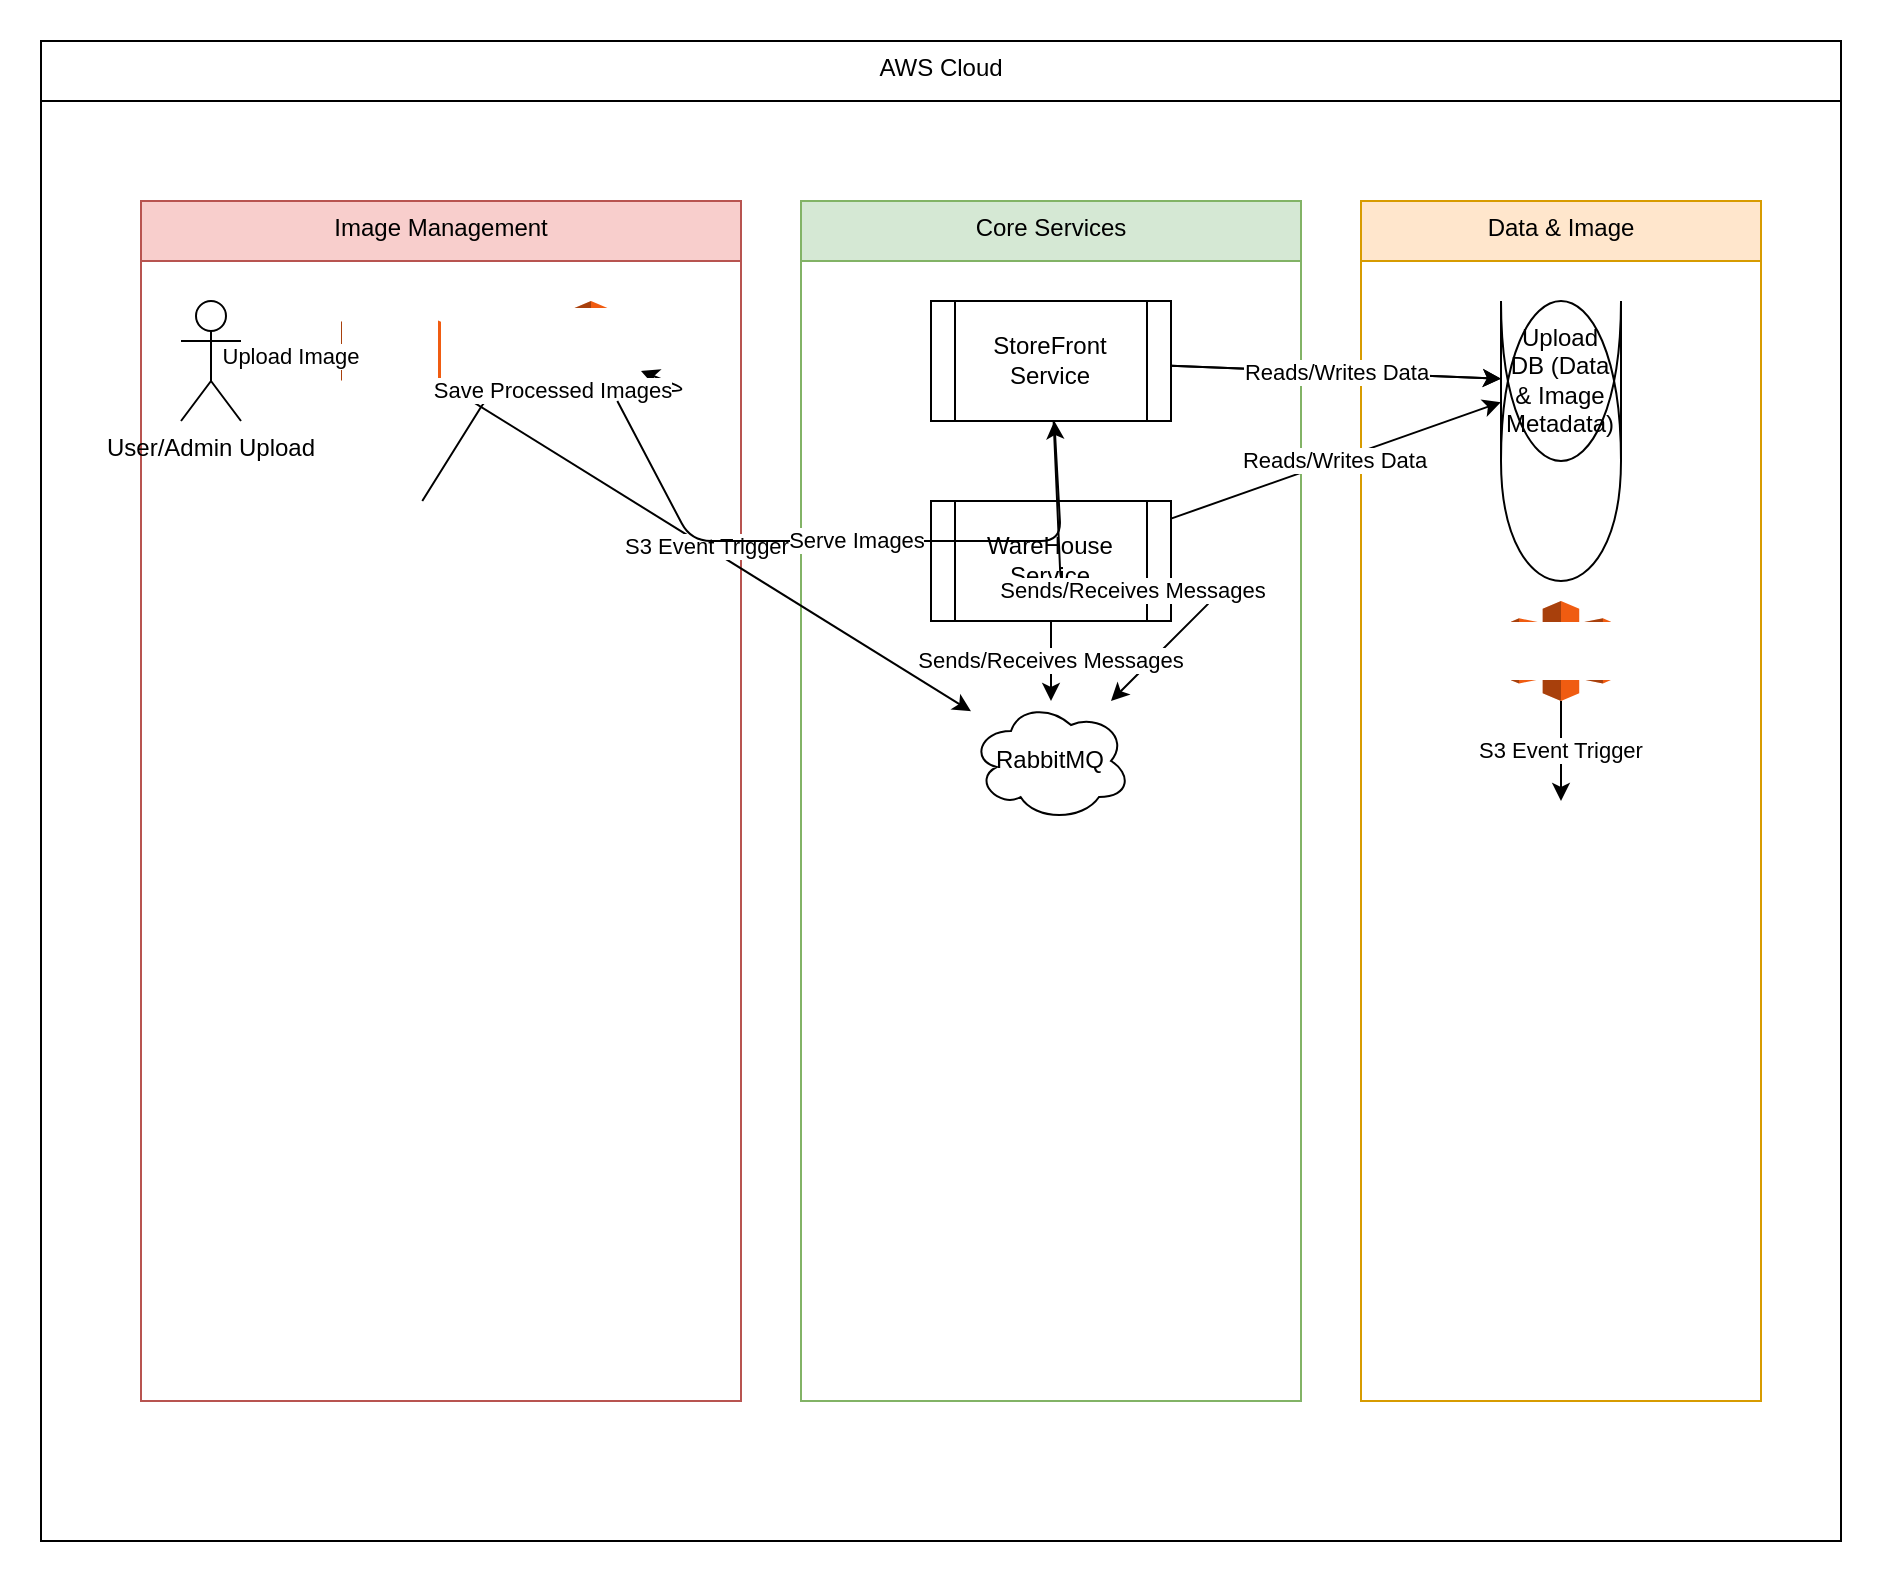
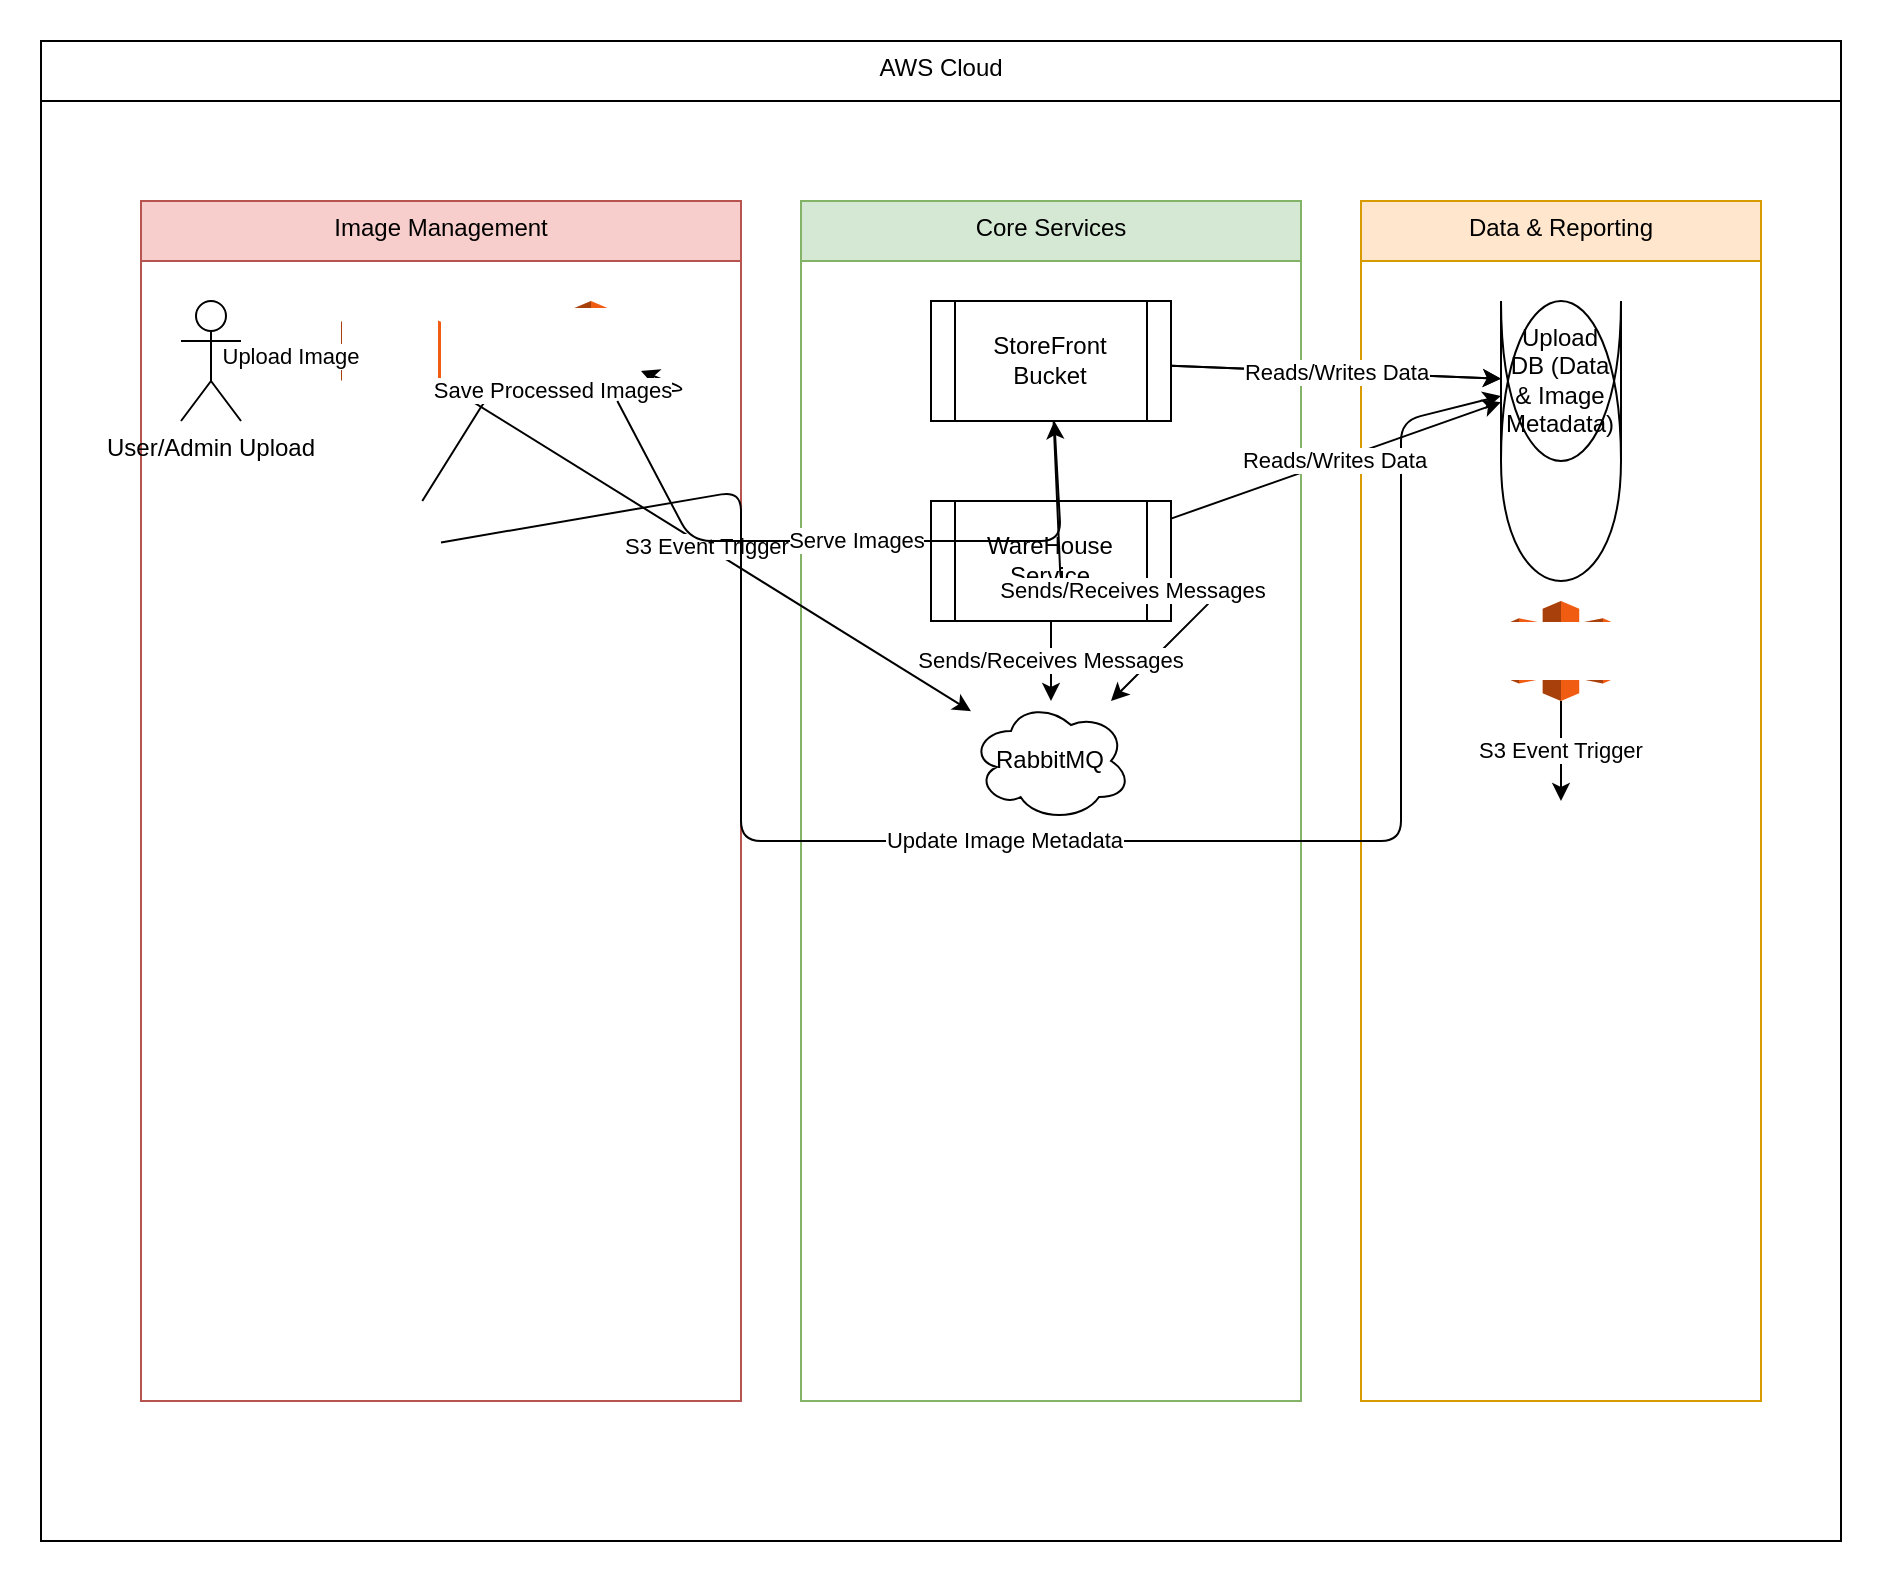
- <mxCell id="12" value="Data &amp; Image" style="swimlane;fontStyle=0;align=center;verticalAlign=top;childLayout=stackLayout;horizontal=1;startSize=30;horizontalStack=0;resizeParent=1;resizeParentMax=0;resizeLast=0;collapsible=1;marginBottom=0;html=1;fillColor=#ffe6cc;strokeColor=#d79b00;" vertex="1" parent="2"><mxGeometry x="660" y="80" width="200" height="600" as="geometry" /></mxCell>
+ <mxCell id="12" value="Data &amp; Reporting" style="swimlane;fontStyle=0;align=center;verticalAlign=top;childLayout=stackLayout;horizontal=1;startSize=30;horizontalStack=0;resizeParent=1;resizeParentMax=0;resizeLast=0;collapsible=1;marginBottom=0;html=1;fillColor=#ffe6cc;strokeColor=#d79b00;" vertex="1" parent="2"><mxGeometry x="660" y="80" width="200" height="600" as="geometry" /></mxCell>
- <mxCell id="9" value="StoreFront Service" style="shape=process;whiteSpace=wrap;html=1;backgroundOutline=1;" vertex="1" parent="8"><mxGeometry x="65" y="50" width="120" height="60" as="geometry" /></mxCell>
+ <mxCell id="9" value="StoreFront Bucket" style="shape=process;whiteSpace=wrap;html=1;backgroundOutline=1;" vertex="1" parent="8"><mxGeometry x="65" y="50" width="120" height="60" as="geometry" /></mxCell>
+ <mxCell id="19" value="Update Image Metadata" style="endArrow=classic;html=1;" edge="1" parent="2" source="6" target="13"><mxGeometry width="50" height="50" relative="1" as="geometry"><mxPoint x="250" y="225" as="sourcePoint" /><mxPoint x="650" y="190" as="targetPoint" /><Array as="points"><mxPoint x="350" y="225" /><mxPoint x="350" y="400" /><mxPoint x="680" y="400" /><mxPoint x="680" y="190" /></Array></mxGeometry></mxCell>
